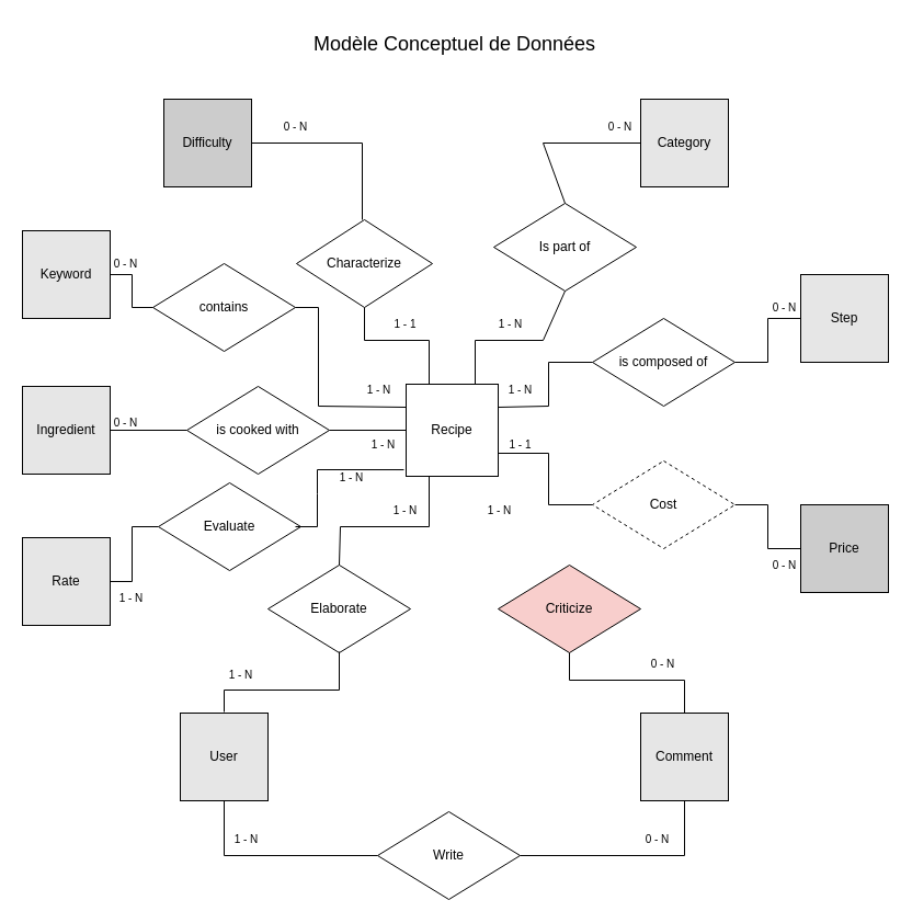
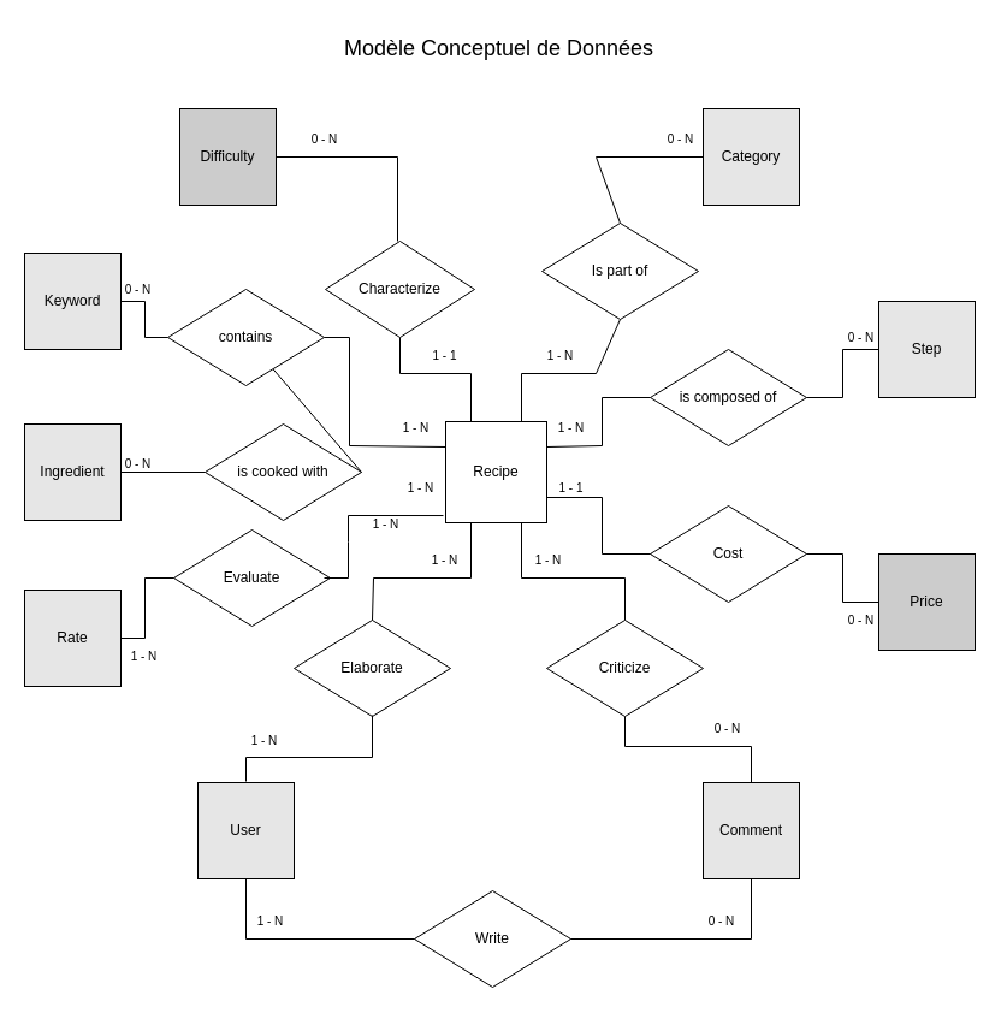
- <mxCell id="27" value="" style="endArrow=none;html=1;rounded=0;entryX=0;entryY=0.5;entryDx=0;entryDy=0;exitX=1;exitY=0.5;exitDx=0;exitDy=0;" parent="1" source="10" target="2" edge="1"><mxGeometry width="50" height="50" relative="1" as="geometry"><mxPoint x="320" y="460" as="sourcePoint" /><mxPoint x="370" y="410" as="targetPoint" /></mxGeometry></mxCell>
+ <mxCell id="27" value="" style="endArrow=none;html=1;rounded=0;exitX=1;exitY=0.5;exitDx=0;exitDy=0;" parent="1" source="10" target="34" edge="1"><mxGeometry width="50" height="50" relative="1" as="geometry"><mxPoint x="320" y="460" as="sourcePoint" /><mxPoint x="370" y="410" as="targetPoint" /></mxGeometry></mxCell>
- <mxCell id="14" value="Cost" style="rhombus;whiteSpace=wrap;html=1;dashed=1;" parent="1" vertex="1"><mxGeometry x="540" y="420" width="130" height="80" as="geometry" /></mxCell>
+ <mxCell id="14" value="Cost" style="rhombus;whiteSpace=wrap;html=1;" parent="1" vertex="1"><mxGeometry x="540" y="420" width="130" height="80" as="geometry" /></mxCell>
+ <mxCell id="22" value="" style="endArrow=none;html=1;rounded=0;exitX=0.75;exitY=1;exitDx=0;exitDy=0;entryX=0.5;entryY=0;entryDx=0;entryDy=0;" parent="1" source="2" target="15" edge="1"><mxGeometry width="50" height="50" relative="1" as="geometry"><mxPoint x="410" y="650" as="sourcePoint" /><mxPoint x="460" y="600" as="targetPoint" /><Array as="points"><mxPoint x="433" y="480" /><mxPoint x="519" y="480" /></Array></mxGeometry></mxCell>
- <mxCell id="15" value="Criticize" style="rhombus;whiteSpace=wrap;html=1;fillColor=#f8cecc;" parent="1" vertex="1"><mxGeometry x="454" y="515" width="130" height="80" as="geometry" /></mxCell>
+ <mxCell id="15" value="Criticize" style="rhombus;whiteSpace=wrap;html=1;" parent="1" vertex="1"><mxGeometry x="454" y="515" width="130" height="80" as="geometry" /></mxCell>
